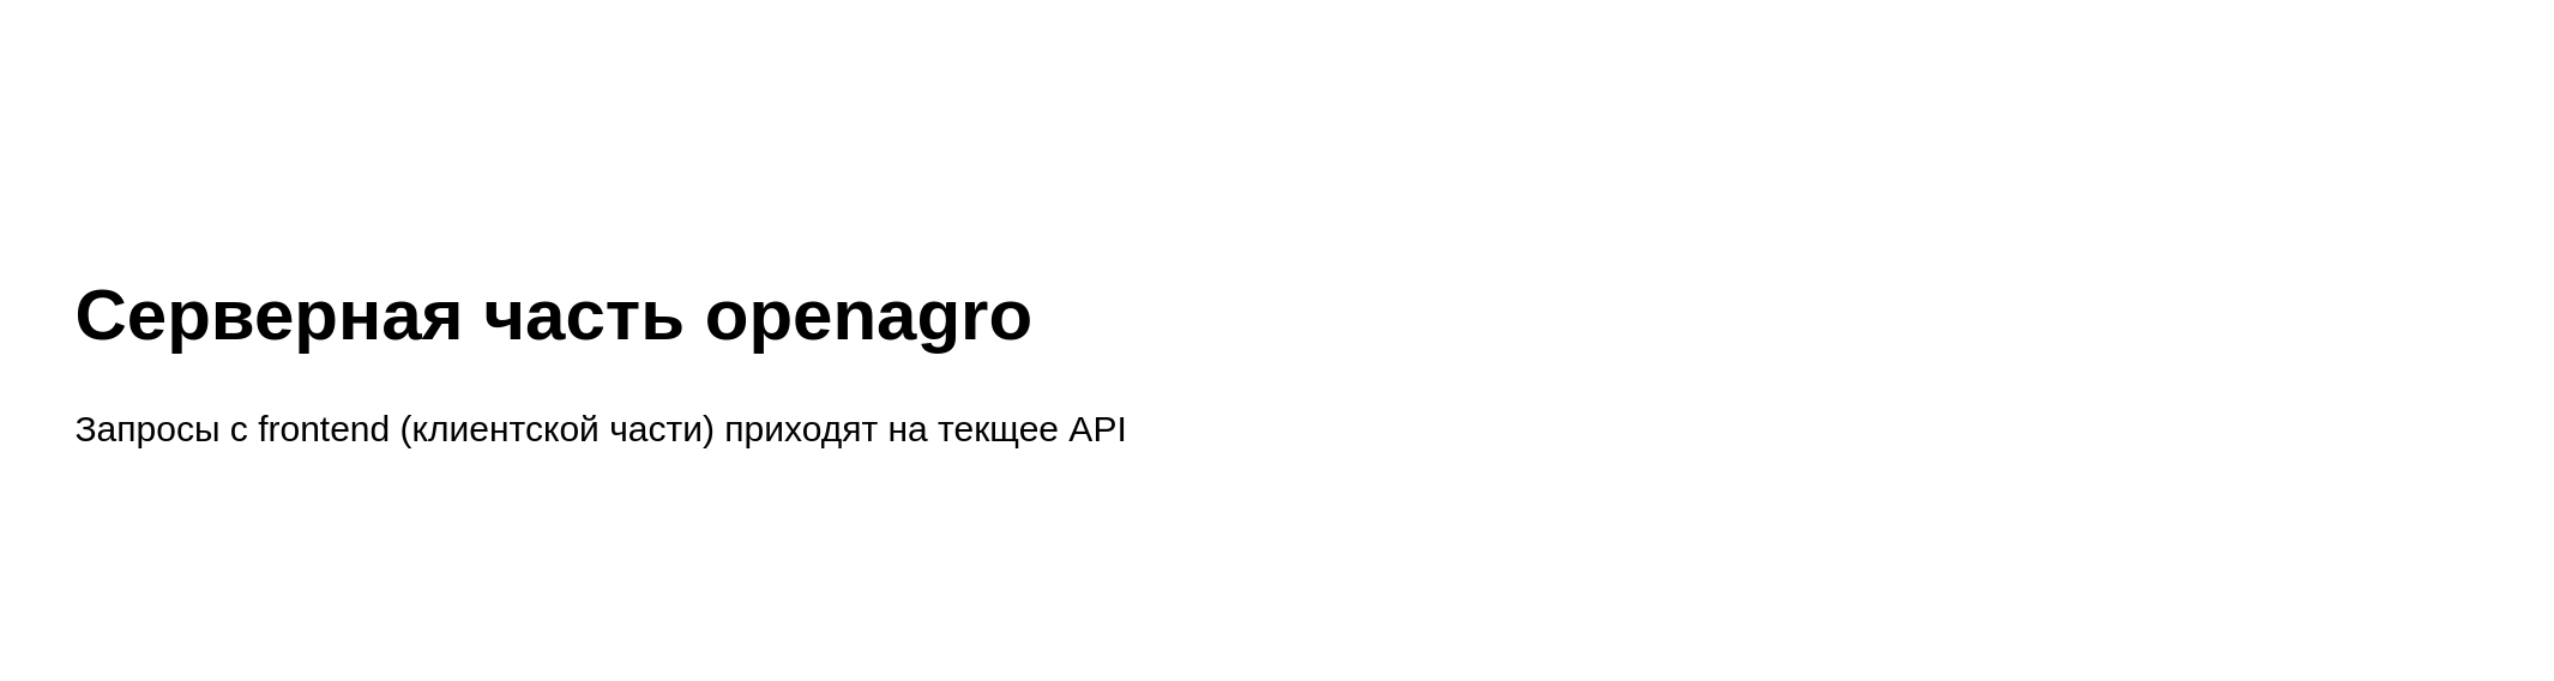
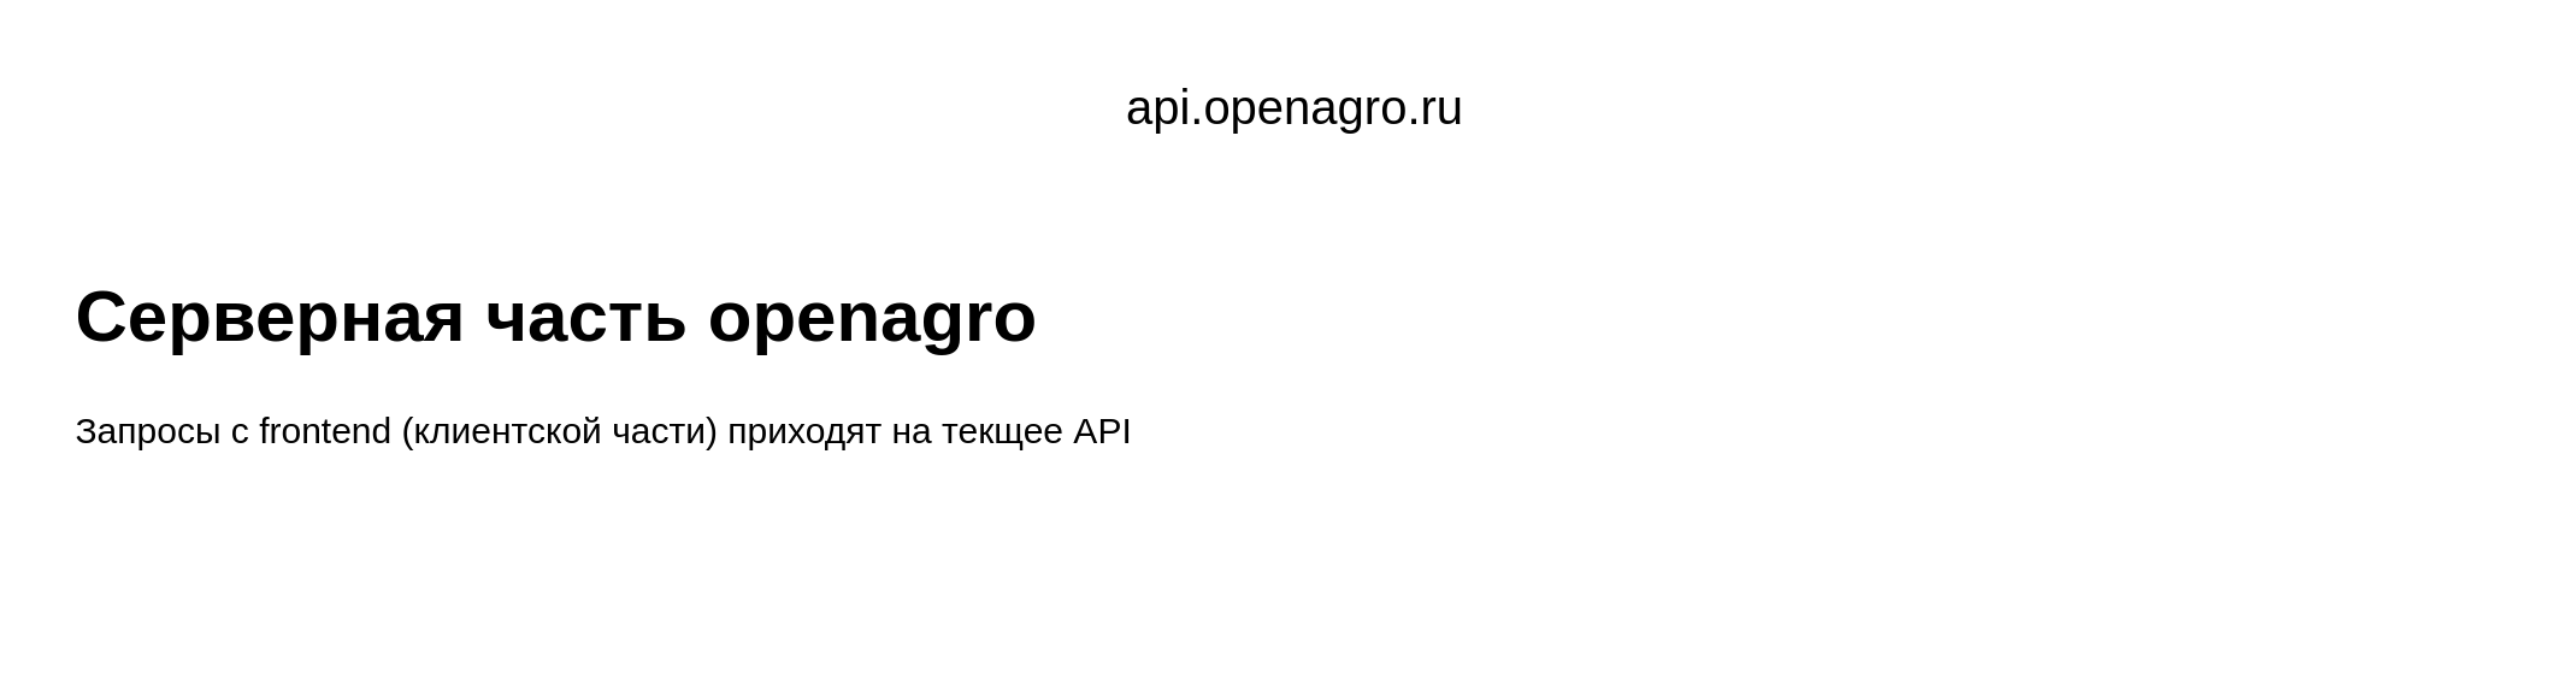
+ <mxCell id="2" value="&lt;font style=&quot;font-size: 16px;&quot;&gt;api.openagro.ru&lt;/font&gt;" style="text;html=1;strokeColor=none;fillColor=none;align=center;verticalAlign=middle;whiteSpace=wrap;rounded=0;" vertex="1" parent="1"><mxGeometry x="355" y="20" width="150" height="30" as="geometry" /></mxCell>
